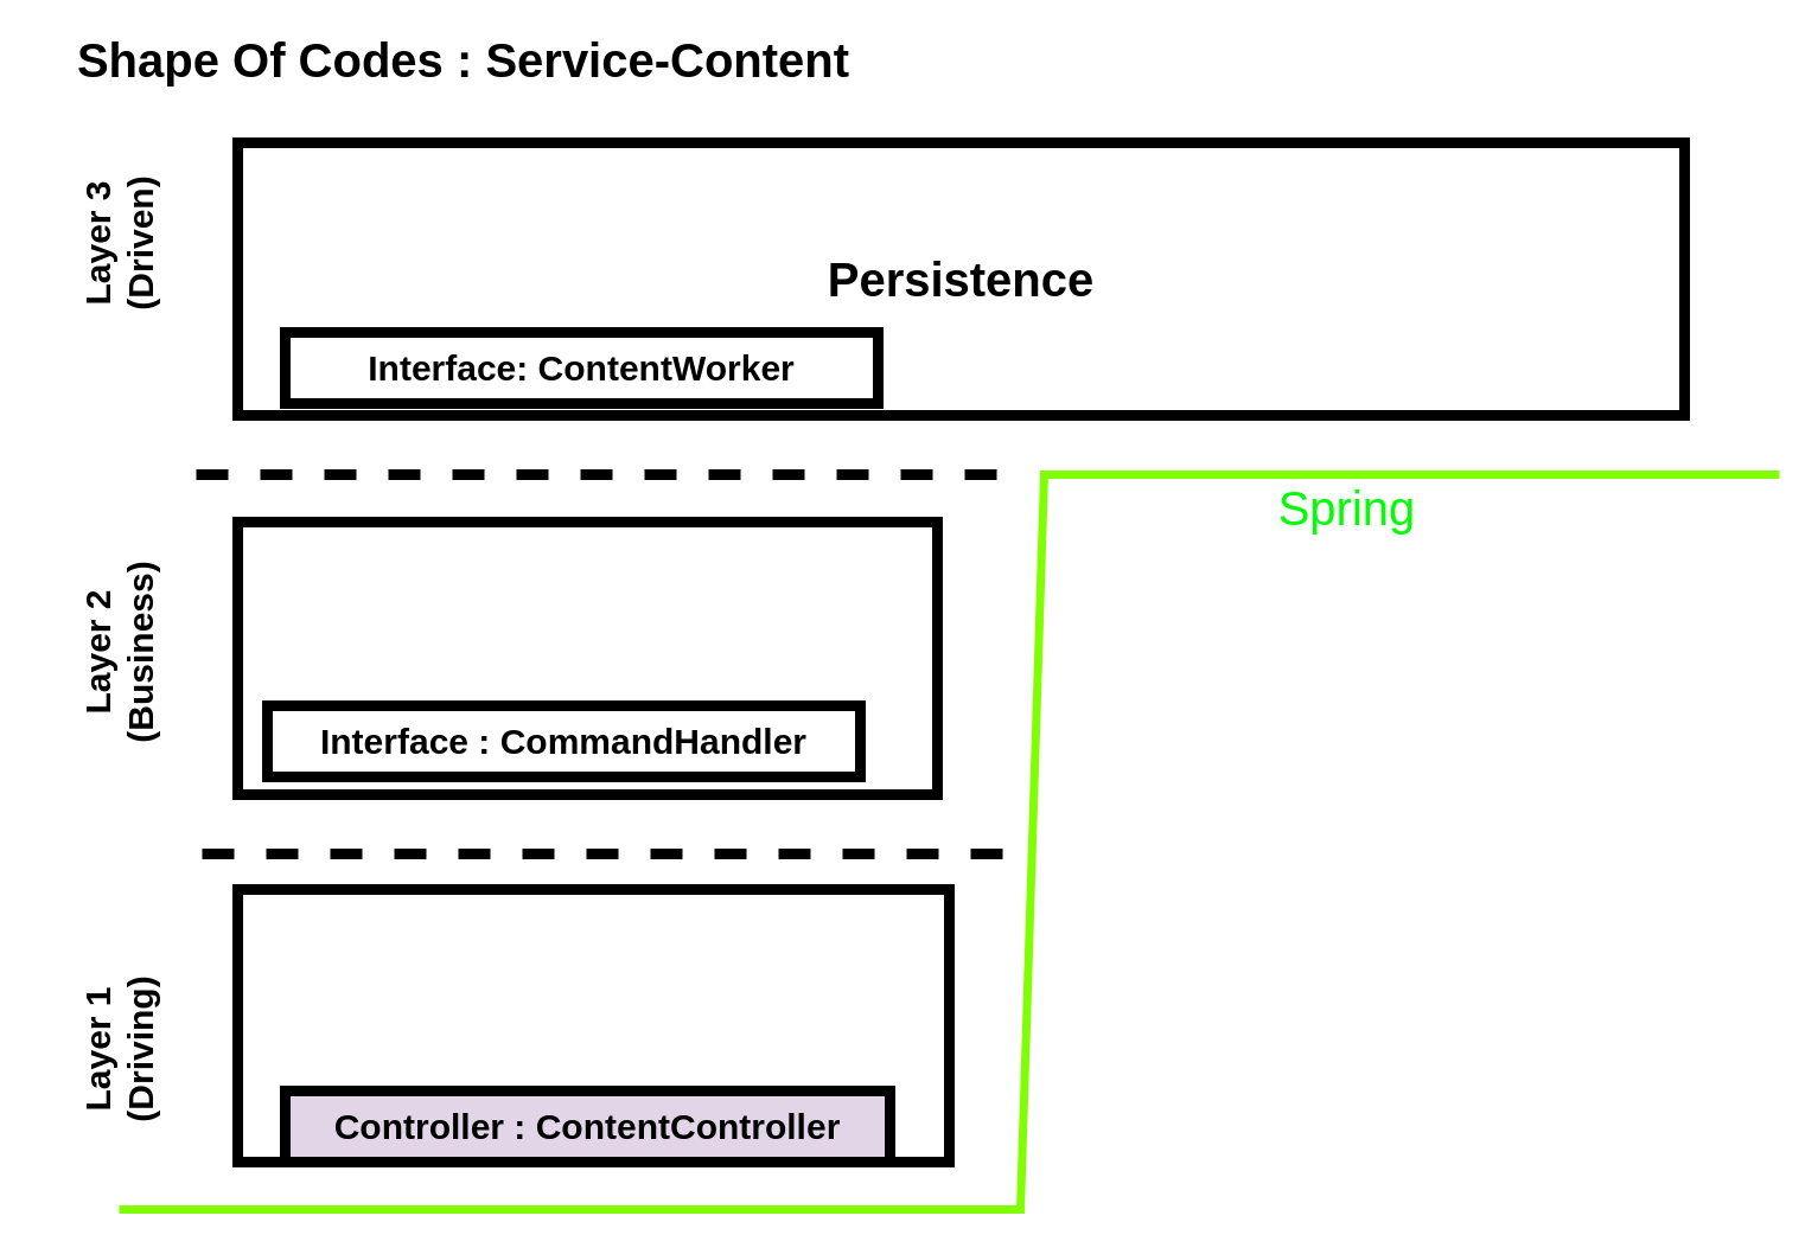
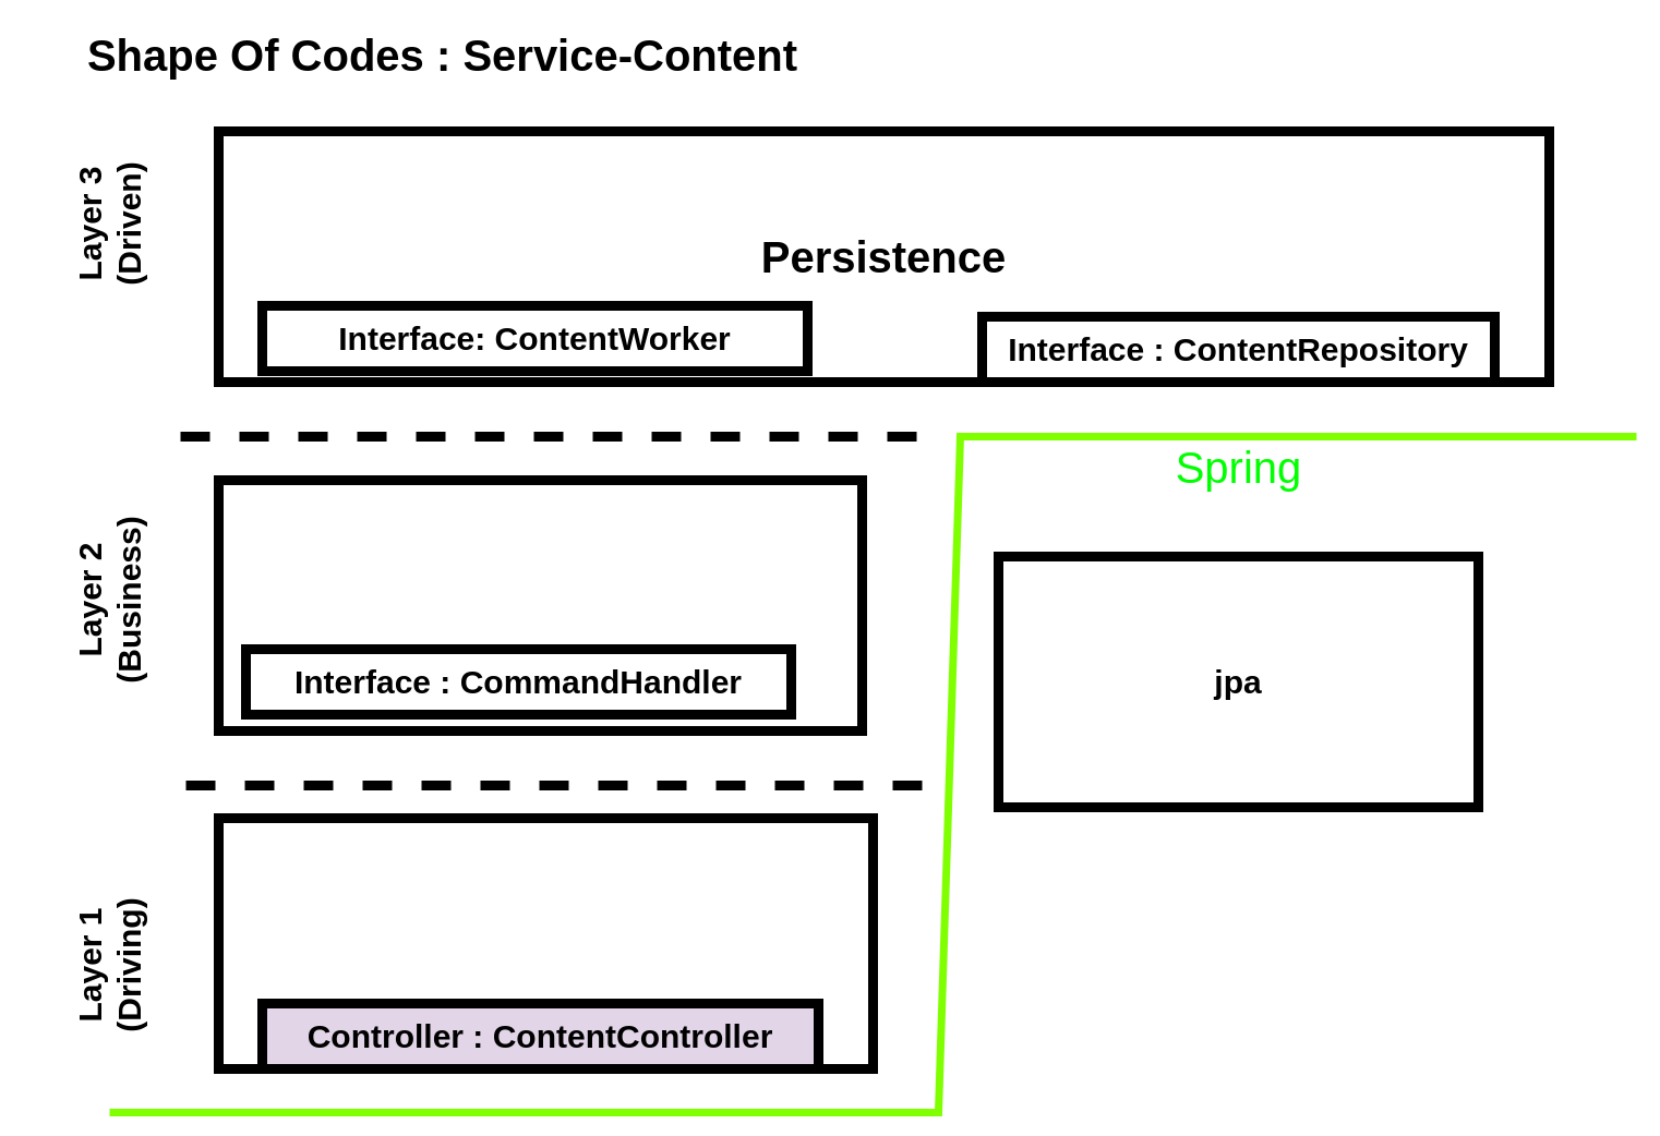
- <mxCell id="11" value="&lt;div&gt;&lt;font style=&quot;font-size: 40px;&quot;&gt;Shape Of Codes : Service-Content&lt;/font&gt;&lt;/div&gt;" style="text;html=1;align=center;verticalAlign=middle;resizable=0;points=[];autosize=1;strokeColor=none;fillColor=none;fontStyle=1;strokeWidth=9;" parent="1" vertex="1"><mxGeometry x="70" y="20" width="640" height="60" as="geometry" /></mxCell>
+ <mxCell id="11" value="&lt;div&gt;&lt;font style=&quot;font-size: 40px;&quot;&gt;Shape Of Codes : Service-Content&lt;/font&gt;&lt;/div&gt;" style="text;html=1;align=center;verticalAlign=middle;resizable=0;points=[];autosize=1;strokeColor=none;fillColor=none;fontStyle=1;strokeWidth=9;" parent="1" vertex="1"><mxGeometry x="85" y="20" width="640" height="60" as="geometry" /></mxCell>
+ <mxCell id="3" value="&lt;font style=&quot;font-size: 30px;&quot;&gt;Interface : ContentRepository&lt;/font&gt;" style="rounded=0;whiteSpace=wrap;html=1;fontStyle=1;strokeWidth=9;" parent="1" vertex="1"><mxGeometry x="900" y="290" width="470" height="60" as="geometry" /></mxCell>
+ <mxCell id="15" value="&lt;font style=&quot;font-size: 30px;&quot;&gt;&lt;b&gt;jpa&lt;/b&gt;&lt;/font&gt;" style="rounded=0;whiteSpace=wrap;html=1;fontStyle=1;strokeWidth=9;" parent="1" vertex="1"><mxGeometry x="915" y="510" width="440" height="230" as="geometry" /></mxCell>
